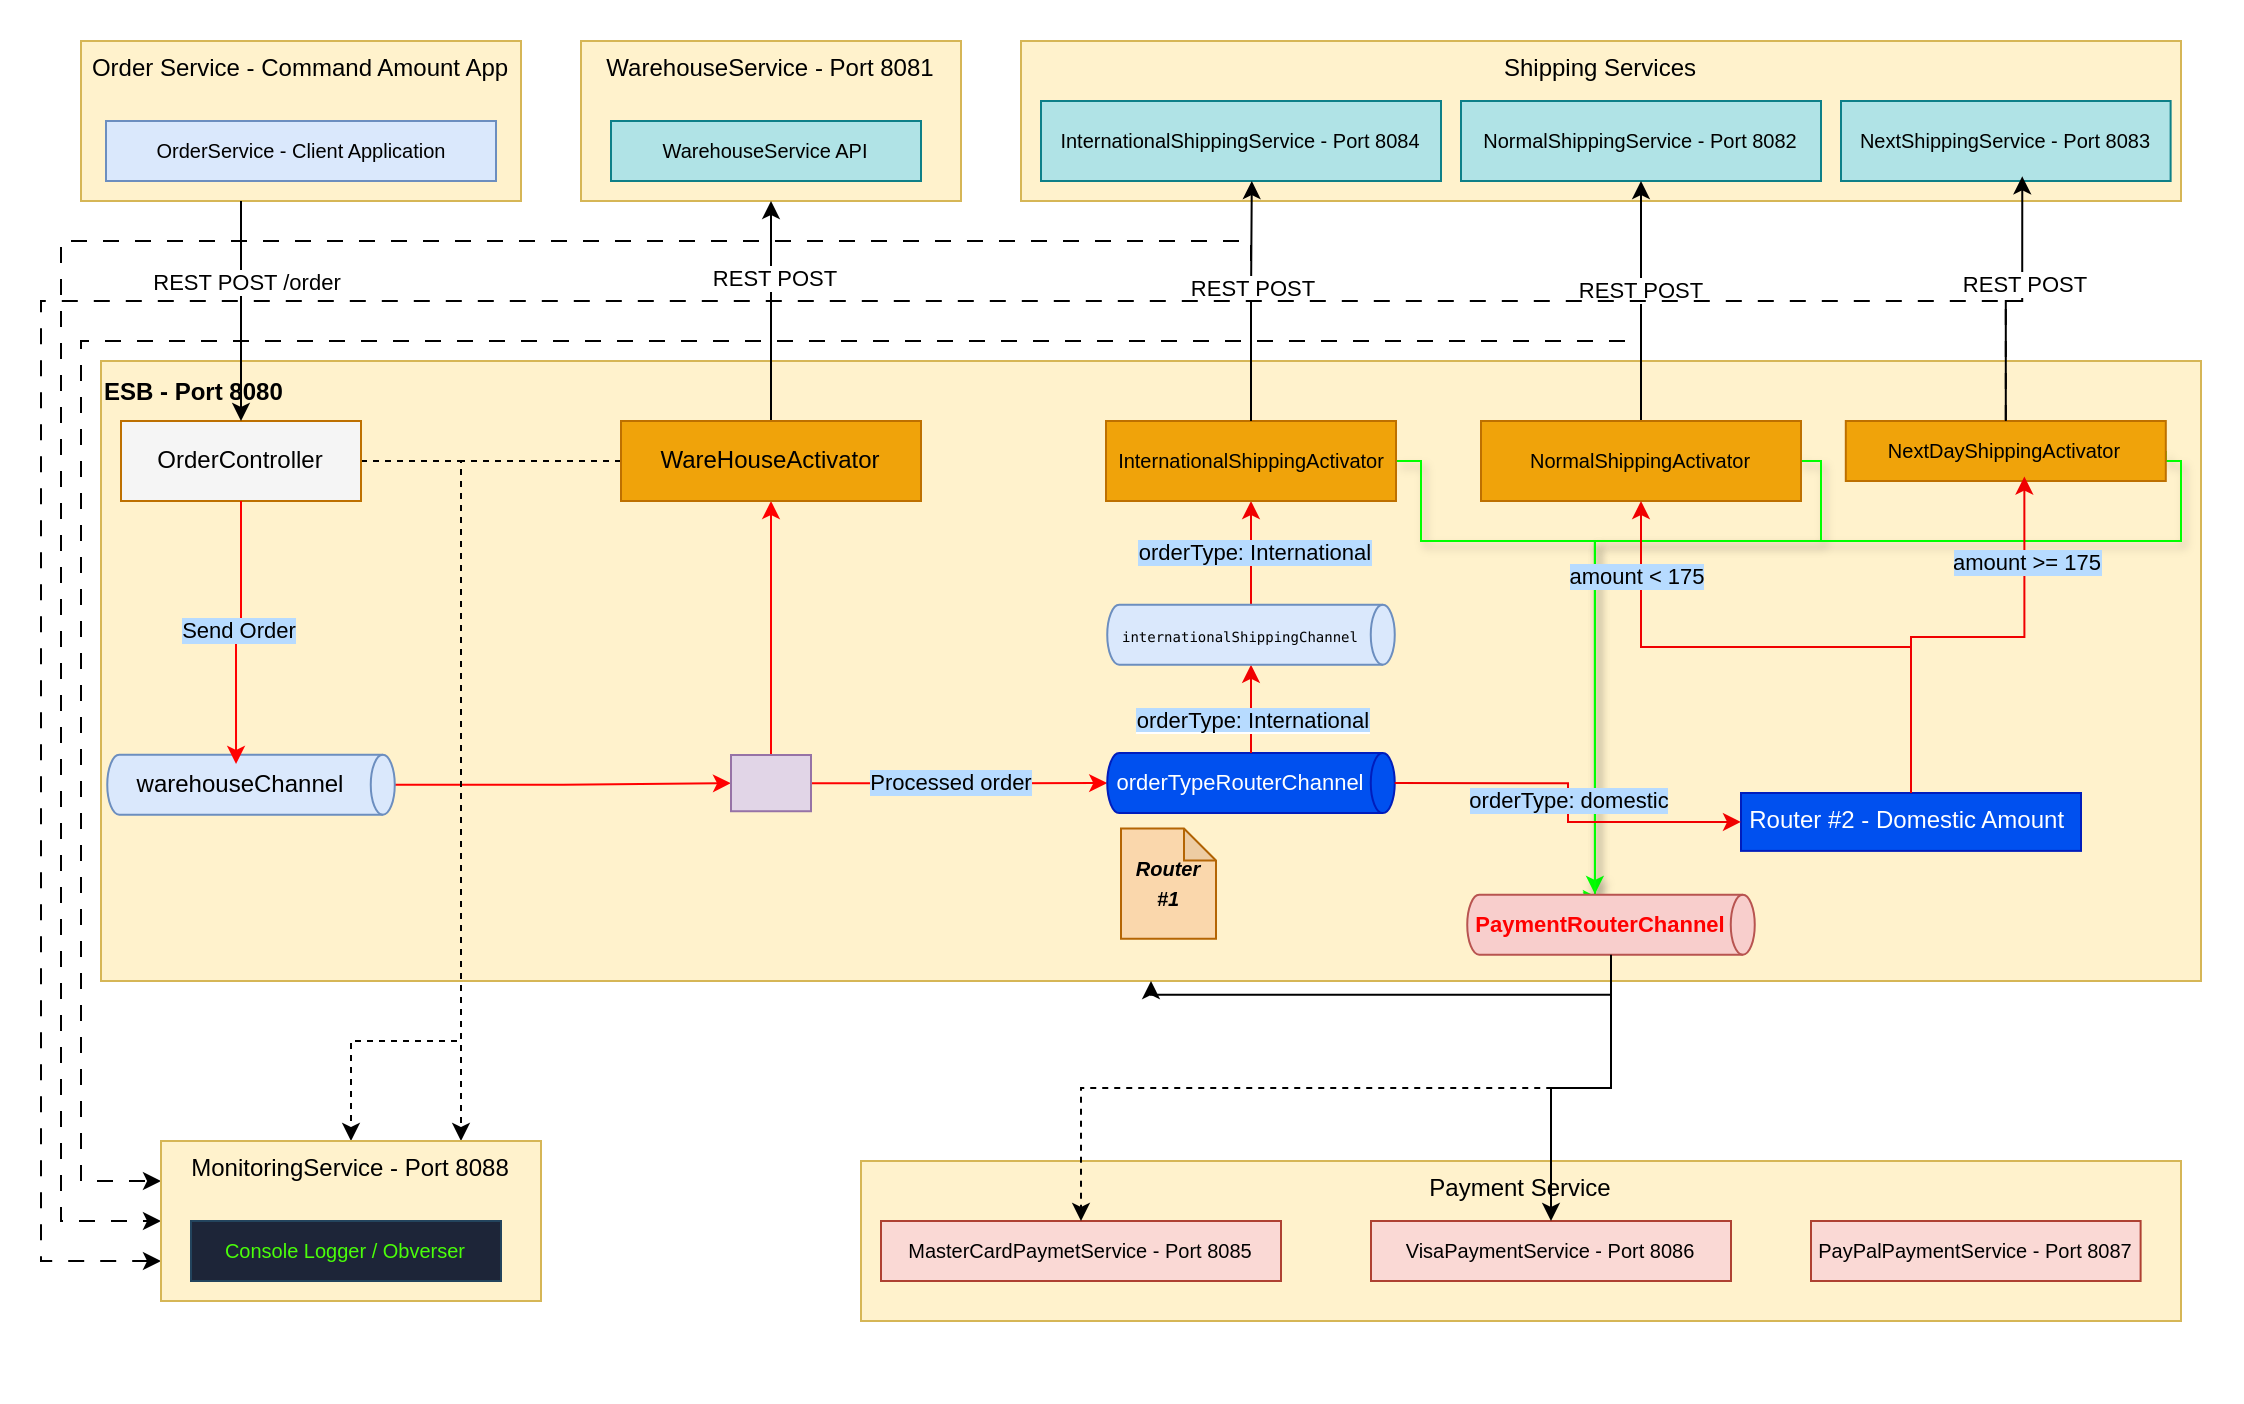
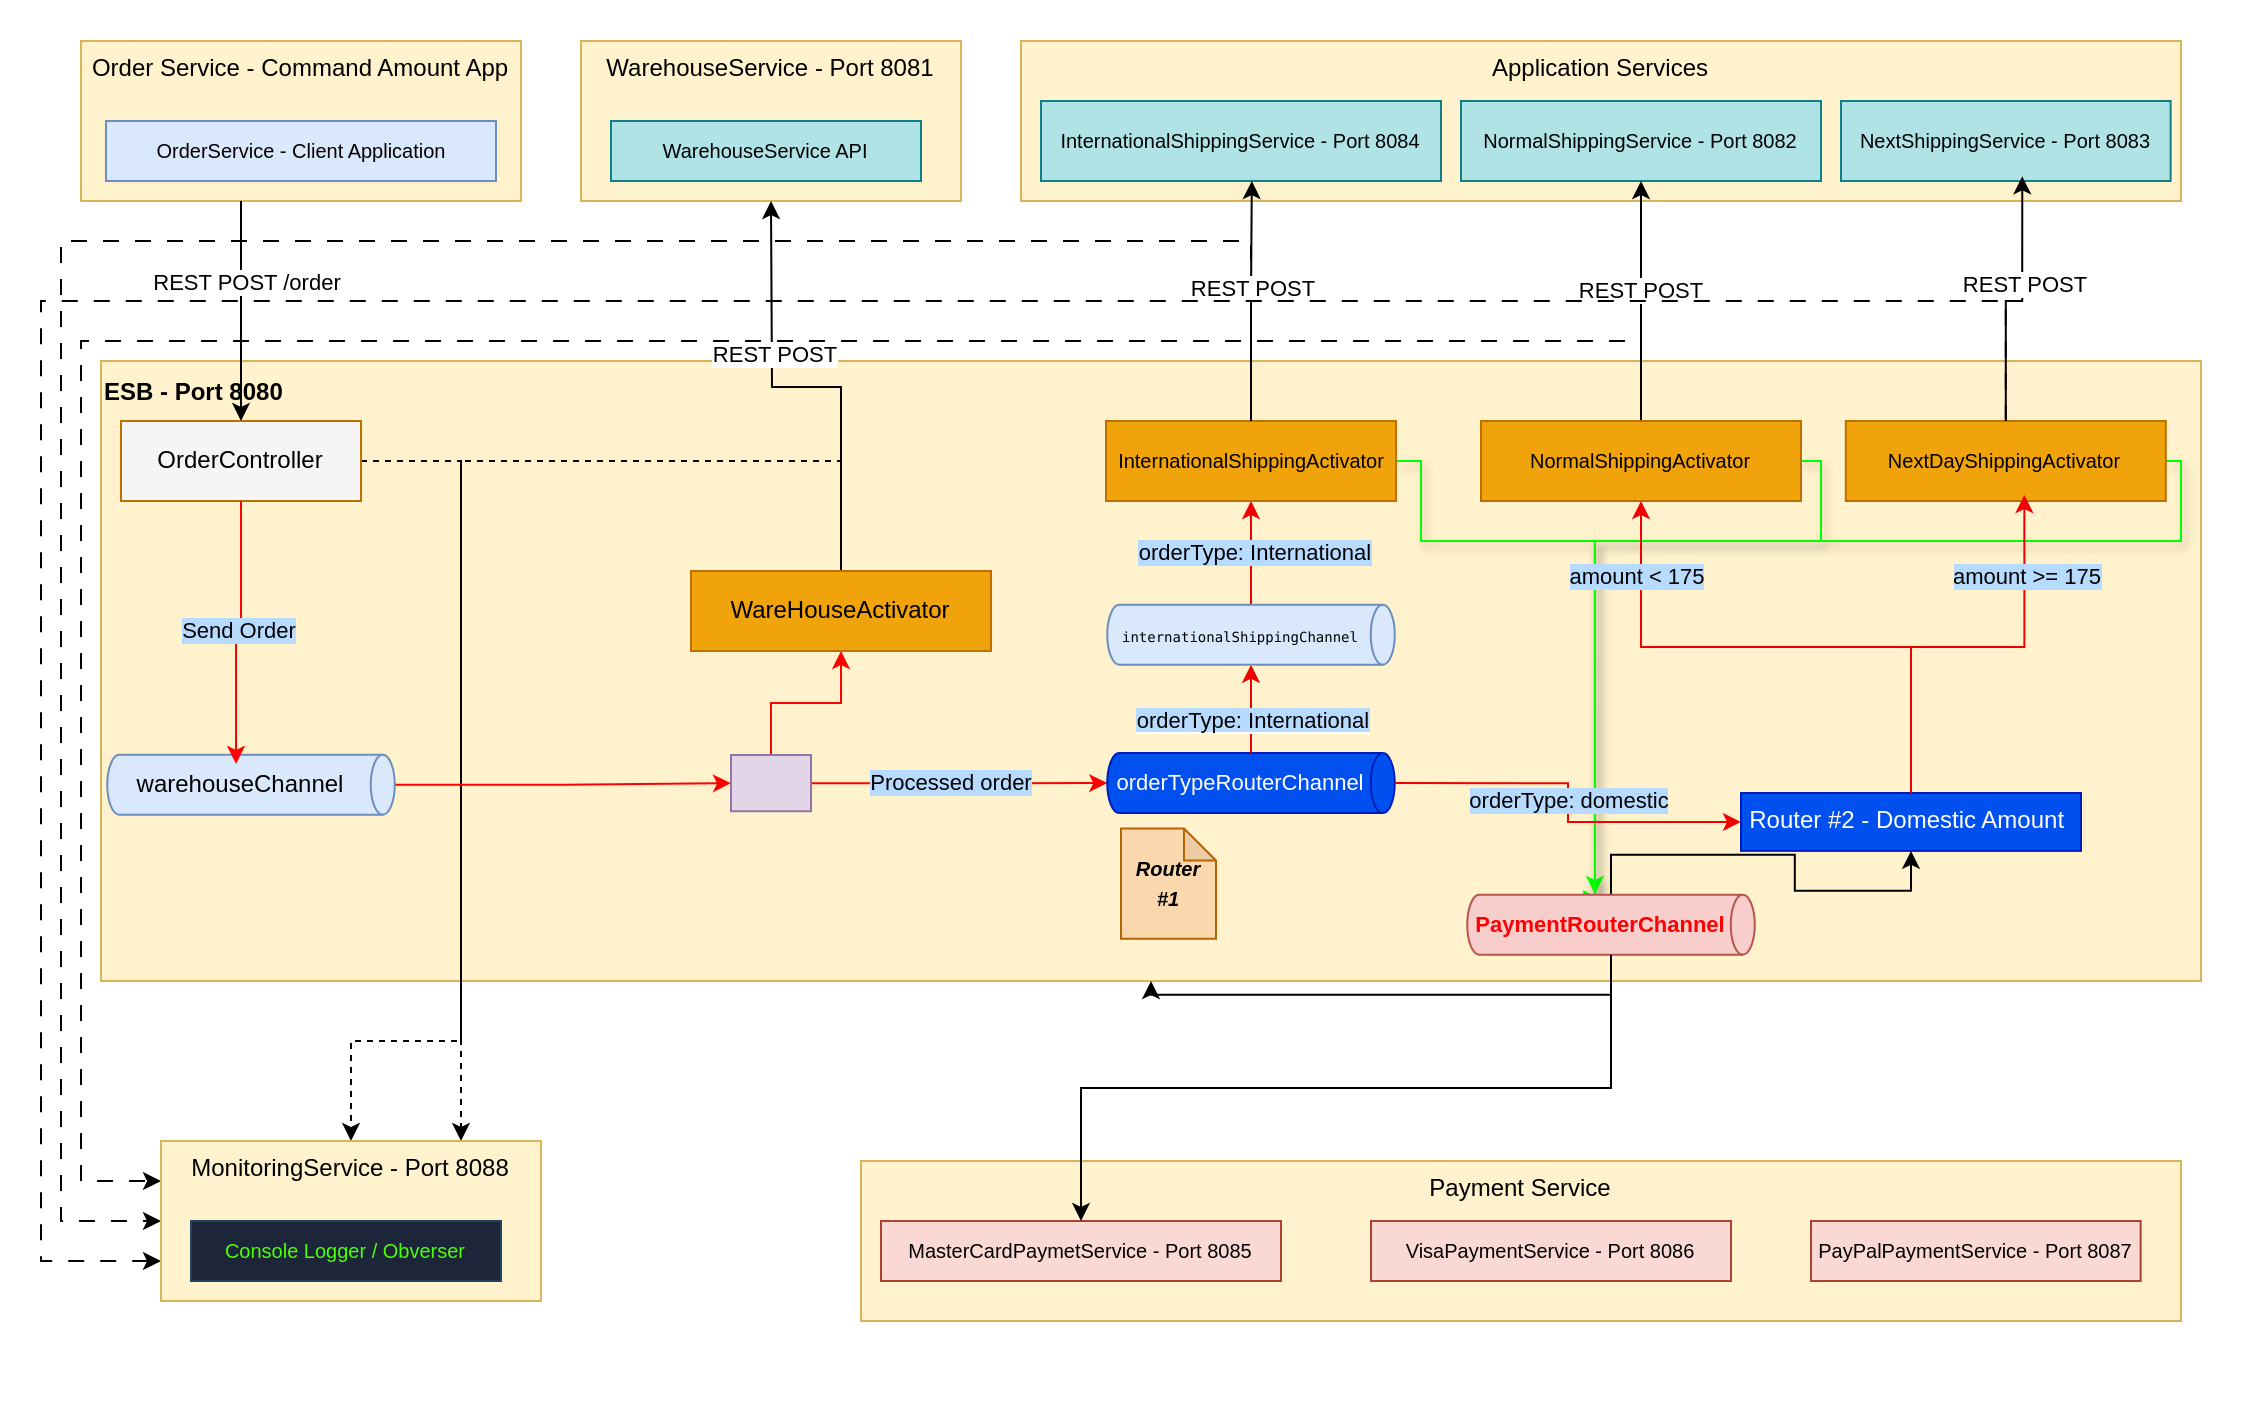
- <mxCell id="7" value="Shipping Services" style="rounded=0;whiteSpace=wrap;html=1;align=center;verticalAlign=top;fillColor=#fff2cc;strokeColor=#d6b656;movable=1;resizable=1;rotatable=1;deletable=1;editable=1;locked=0;connectable=1;" vertex="1" parent="6"><mxGeometry x="30" width="580" height="80" as="geometry" /></mxCell>
+ <mxCell id="7" value="Application Services" style="rounded=0;whiteSpace=wrap;html=1;align=center;verticalAlign=top;fillColor=#fff2cc;strokeColor=#d6b656;movable=1;resizable=1;rotatable=1;deletable=1;editable=1;locked=0;connectable=1;" vertex="1" parent="6"><mxGeometry x="30" width="580" height="80" as="geometry" /></mxCell>
- <mxCell id="51" value="&lt;font style=&quot;font-size: 10px;&quot;&gt;NextDayShippingActivator&lt;/font&gt;" style="rounded=0;whiteSpace=wrap;html=1;fillColor=#f0a30a;strokeColor=#BD7000;fontColor=#000000;" vertex="1" parent="1"><mxGeometry x="922.4" y="210" width="160" height="30" as="geometry" /></mxCell>
+ <mxCell id="51" value="&lt;font style=&quot;font-size: 10px;&quot;&gt;NextDayShippingActivator&lt;/font&gt;" style="rounded=0;whiteSpace=wrap;html=1;fillColor=#f0a30a;strokeColor=#BD7000;fontColor=#000000;" vertex="1" parent="1"><mxGeometry x="922.4" y="210" width="160" height="40" as="geometry" /></mxCell>
- <mxCell id="35" value="WareHouseActivator" style="rounded=0;whiteSpace=wrap;html=1;fillColor=#f0a30a;strokeColor=#BD7000;fontColor=#000000;" vertex="1" parent="1"><mxGeometry x="310" y="210" width="150" height="40" as="geometry" /></mxCell>
+ <mxCell id="35" value="WareHouseActivator" style="rounded=0;whiteSpace=wrap;html=1;fillColor=#f0a30a;strokeColor=#BD7000;fontColor=#000000;" vertex="1" parent="1"><mxGeometry x="345" y="285" width="150" height="40" as="geometry" /></mxCell>
- <mxCell id="60" style="edgeStyle=orthogonalEdgeStyle;rounded=0;orthogonalLoop=1;jettySize=auto;html=1;exitX=1;exitY=0.5;exitDx=0;exitDy=0;exitPerimeter=0;entryX=0.5;entryY=0;entryDx=0;entryDy=0;dashed=1;" edge="1" parent="1" source="61" target="17"><mxGeometry relative="1" as="geometry" /></mxCell>
+ <mxCell id="60" style="edgeStyle=orthogonalEdgeStyle;rounded=0;orthogonalLoop=1;jettySize=auto;html=1;exitX=1;exitY=0.5;exitDx=0;exitDy=0;exitPerimeter=0;entryX=0.5;entryY=0;entryDx=0;entryDy=0;" edge="1" parent="1" source="61" target="17"><mxGeometry relative="1" as="geometry" /></mxCell>
- <mxCell id="59" value="" style="edgeStyle=orthogonalEdgeStyle;rounded=0;orthogonalLoop=1;jettySize=auto;html=1;" edge="1" parent="1" source="61" target="18"><mxGeometry relative="1" as="geometry" /></mxCell>
+ <mxCell id="59" value="" style="edgeStyle=orthogonalEdgeStyle;rounded=0;orthogonalLoop=1;jettySize=auto;html=1;" edge="1" parent="1" source="61" target="43"><mxGeometry relative="1" as="geometry" /></mxCell>
